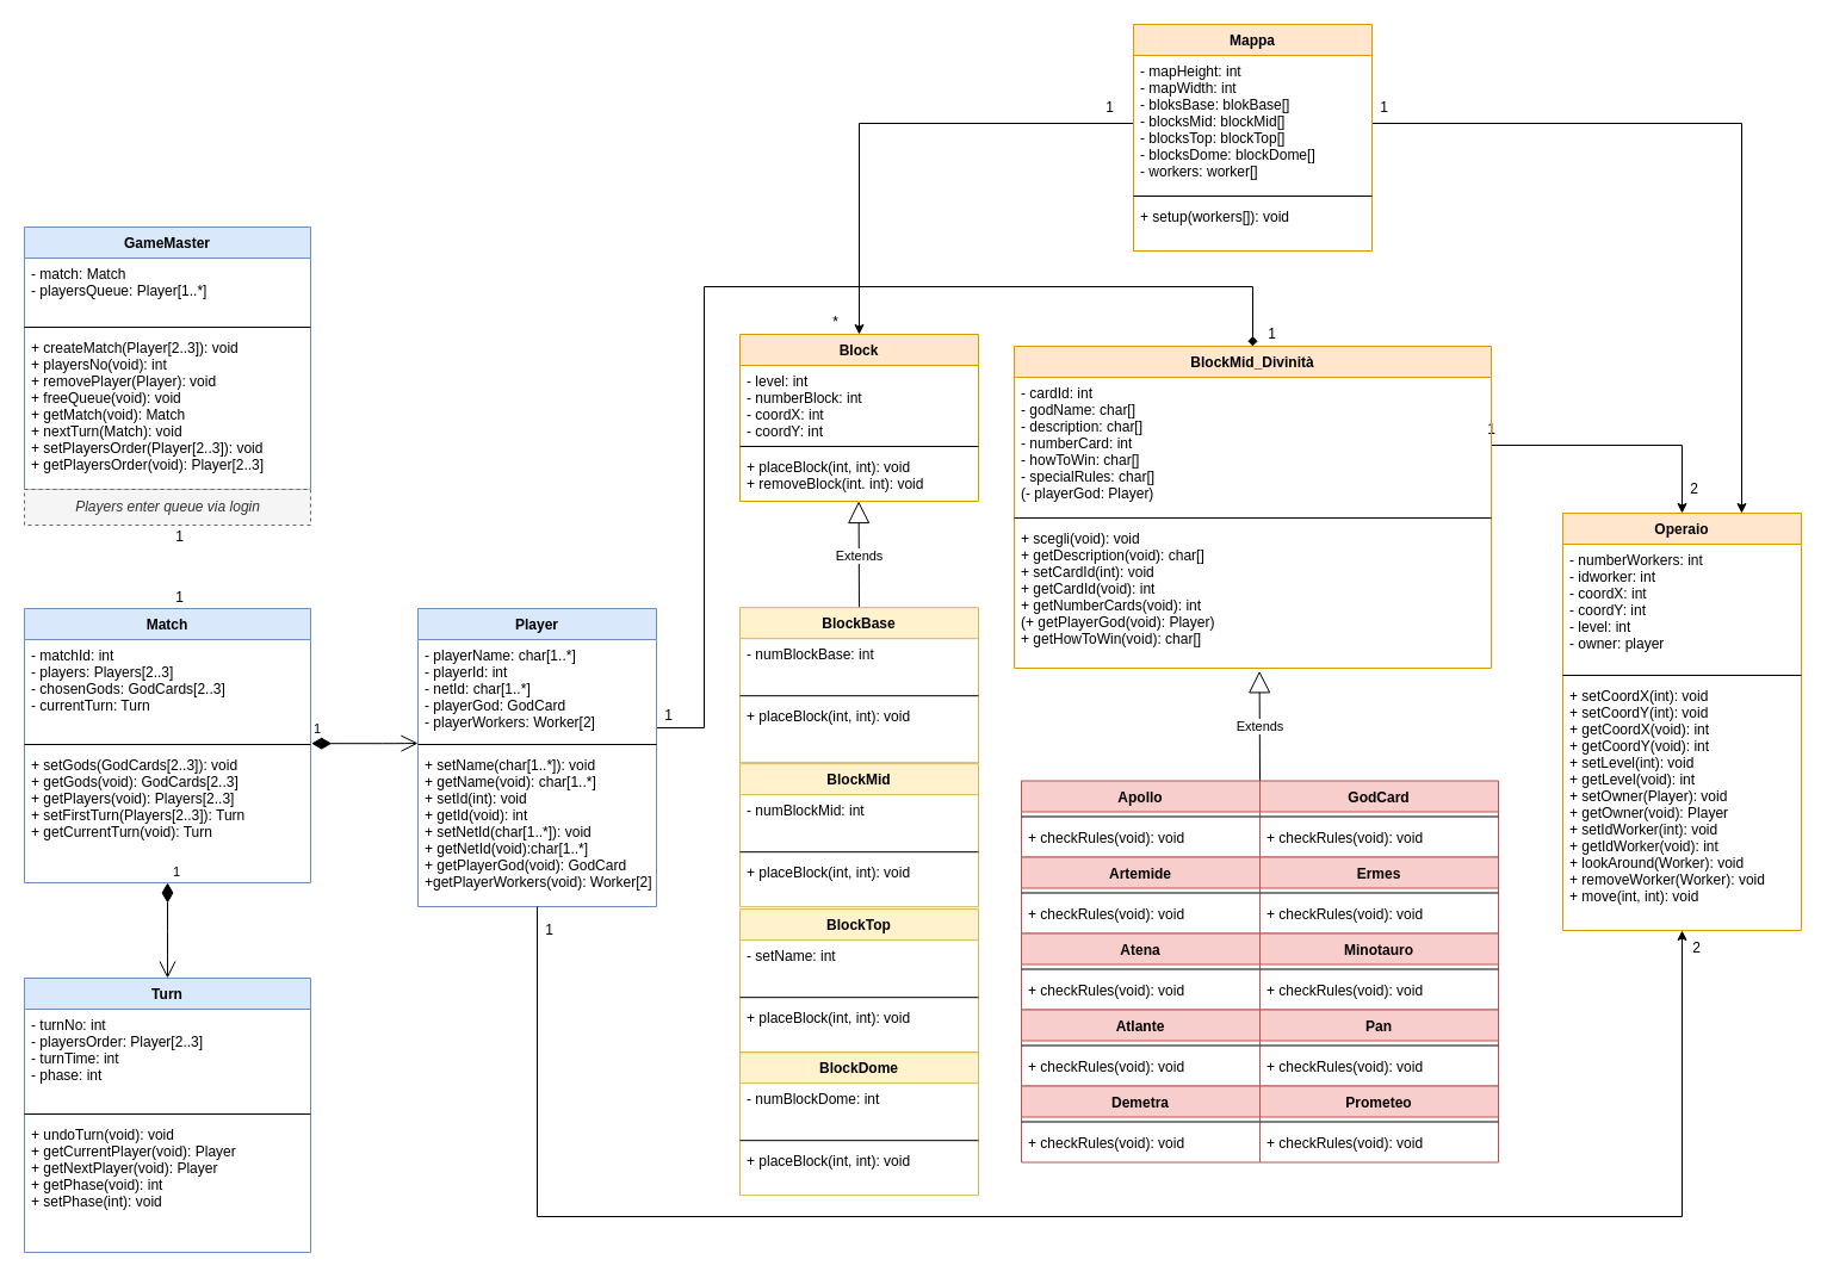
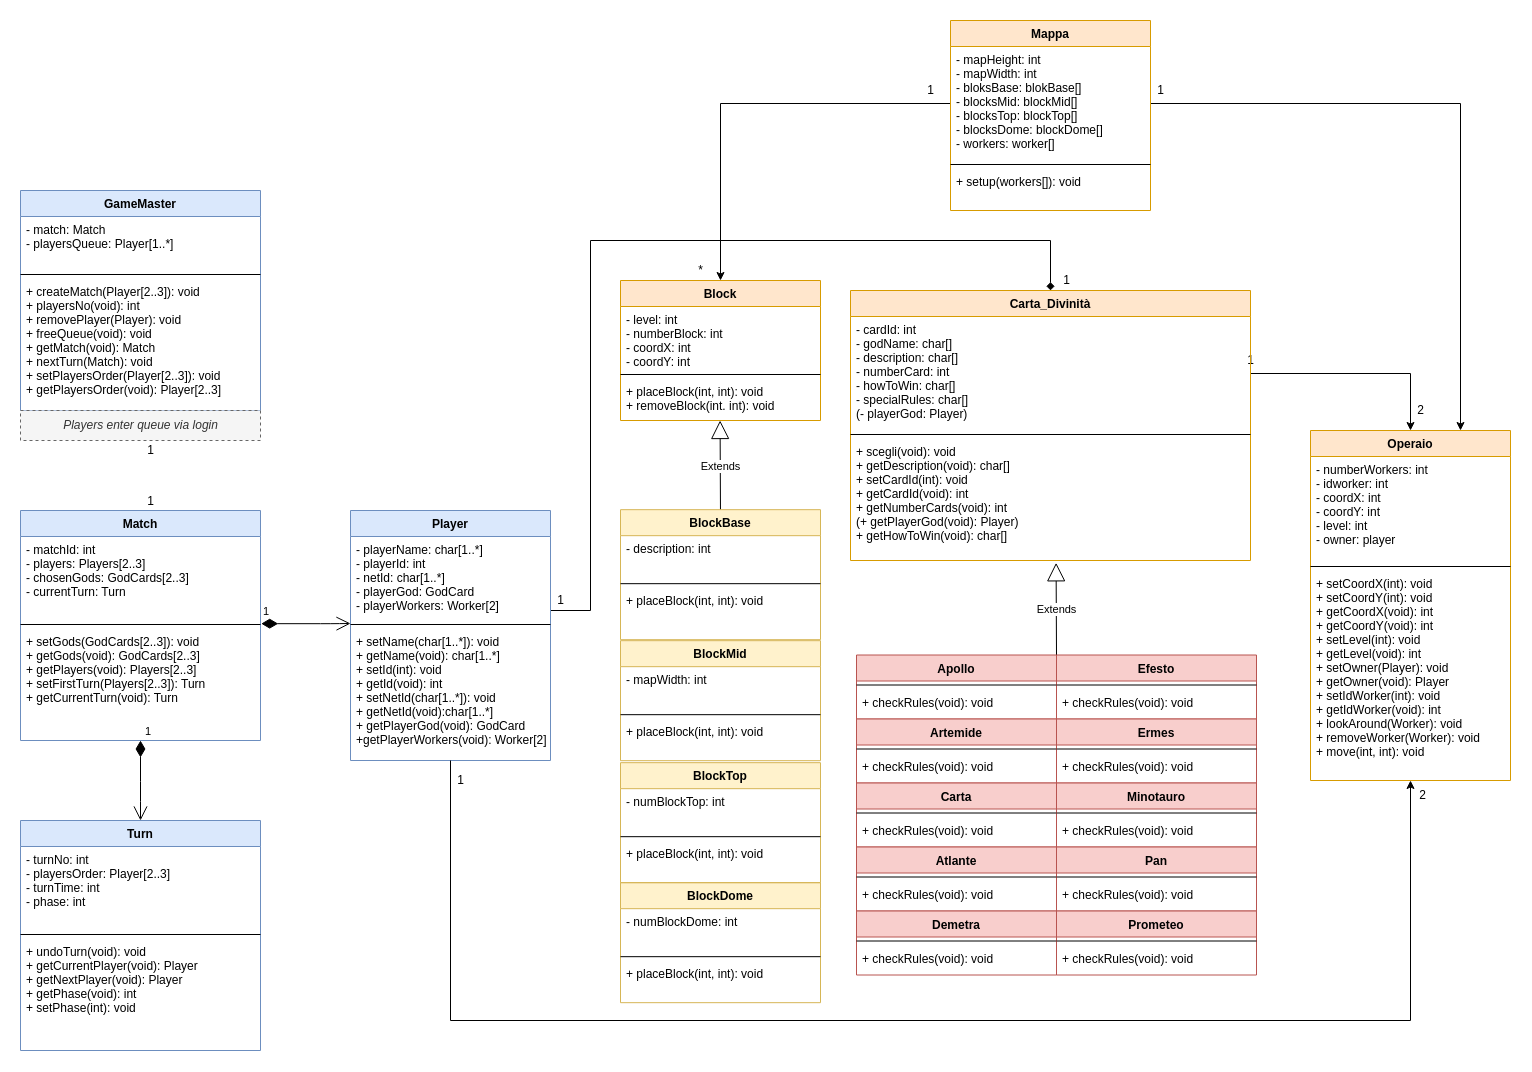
- <mxCell id="31" value="BlockMid_Divinità" style="swimlane;fontStyle=1;align=center;verticalAlign=top;childLayout=stackLayout;horizontal=1;startSize=26;horizontalStack=0;resizeParent=1;resizeParentMax=0;resizeLast=0;collapsible=1;marginBottom=0;fillColor=#ffe6cc;strokeColor=#d79b00;" parent="1" vertex="1"><mxGeometry x="850" y="290" width="400" height="270" as="geometry" /></mxCell>
+ <mxCell id="31" value="Carta_Divinità" style="swimlane;fontStyle=1;align=center;verticalAlign=top;childLayout=stackLayout;horizontal=1;startSize=26;horizontalStack=0;resizeParent=1;resizeParentMax=0;resizeLast=0;collapsible=1;marginBottom=0;fillColor=#ffe6cc;strokeColor=#d79b00;" parent="1" vertex="1"><mxGeometry x="850" y="290" width="400" height="270" as="geometry" /></mxCell>
- <mxCell id="48" value="- numBlockBase: int&#10;" style="text;strokeColor=none;fillColor=none;align=left;verticalAlign=top;spacingLeft=4;spacingRight=4;overflow=hidden;rotatable=0;points=[[0,0.5],[1,0.5]];portConstraint=eastwest;" parent="47" vertex="1"><mxGeometry y="26" width="200" height="44" as="geometry" /></mxCell>
+ <mxCell id="48" value="- description: int&#10;" style="text;strokeColor=none;fillColor=none;align=left;verticalAlign=top;spacingLeft=4;spacingRight=4;overflow=hidden;rotatable=0;points=[[0,0.5],[1,0.5]];portConstraint=eastwest;" parent="47" vertex="1"><mxGeometry y="26" width="200" height="44" as="geometry" /></mxCell>
- <mxCell id="74" value="GodCard" style="swimlane;fontStyle=1;align=center;verticalAlign=top;childLayout=stackLayout;horizontal=1;startSize=26;horizontalStack=0;resizeParent=1;resizeParentMax=0;resizeLast=0;collapsible=1;marginBottom=0;fillColor=#f8cecc;strokeColor=#b85450;" parent="1" vertex="1"><mxGeometry x="1056" y="654.5" width="200" height="64" as="geometry" /></mxCell>
+ <mxCell id="74" value="Efesto" style="swimlane;fontStyle=1;align=center;verticalAlign=top;childLayout=stackLayout;horizontal=1;startSize=26;horizontalStack=0;resizeParent=1;resizeParentMax=0;resizeLast=0;collapsible=1;marginBottom=0;fillColor=#f8cecc;strokeColor=#b85450;" parent="1" vertex="1"><mxGeometry x="1056" y="654.5" width="200" height="64" as="geometry" /></mxCell>
- <mxCell id="56" value="- numBlockMid: int&#10;" style="text;strokeColor=none;fillColor=none;align=left;verticalAlign=top;spacingLeft=4;spacingRight=4;overflow=hidden;rotatable=0;points=[[0,0.5],[1,0.5]];portConstraint=eastwest;" parent="55" vertex="1"><mxGeometry y="26" width="200" height="44" as="geometry" /></mxCell>
+ <mxCell id="56" value="- mapWidth: int&#10;" style="text;strokeColor=none;fillColor=none;align=left;verticalAlign=top;spacingLeft=4;spacingRight=4;overflow=hidden;rotatable=0;points=[[0,0.5],[1,0.5]];portConstraint=eastwest;" parent="55" vertex="1"><mxGeometry y="26" width="200" height="44" as="geometry" /></mxCell>
- <mxCell id="65" value="Atena" style="swimlane;fontStyle=1;align=center;verticalAlign=top;childLayout=stackLayout;horizontal=1;startSize=26;horizontalStack=0;resizeParent=1;resizeParentMax=0;resizeLast=0;collapsible=1;marginBottom=0;fillColor=#f8cecc;strokeColor=#b85450;" parent="1" vertex="1"><mxGeometry x="856" y="782.5" width="200" height="64" as="geometry" /></mxCell>
+ <mxCell id="65" value="Carta" style="swimlane;fontStyle=1;align=center;verticalAlign=top;childLayout=stackLayout;horizontal=1;startSize=26;horizontalStack=0;resizeParent=1;resizeParentMax=0;resizeLast=0;collapsible=1;marginBottom=0;fillColor=#f8cecc;strokeColor=#b85450;" parent="1" vertex="1"><mxGeometry x="856" y="782.5" width="200" height="64" as="geometry" /></mxCell>
- <mxCell id="52" value="- setName: int&#10;" style="text;strokeColor=none;fillColor=none;align=left;verticalAlign=top;spacingLeft=4;spacingRight=4;overflow=hidden;rotatable=0;points=[[0,0.5],[1,0.5]];portConstraint=eastwest;" parent="51" vertex="1"><mxGeometry y="26" width="200" height="44" as="geometry" /></mxCell>
+ <mxCell id="52" value="- numBlockTop: int&#10;" style="text;strokeColor=none;fillColor=none;align=left;verticalAlign=top;spacingLeft=4;spacingRight=4;overflow=hidden;rotatable=0;points=[[0,0.5],[1,0.5]];portConstraint=eastwest;" parent="51" vertex="1"><mxGeometry y="26" width="200" height="44" as="geometry" /></mxCell>
